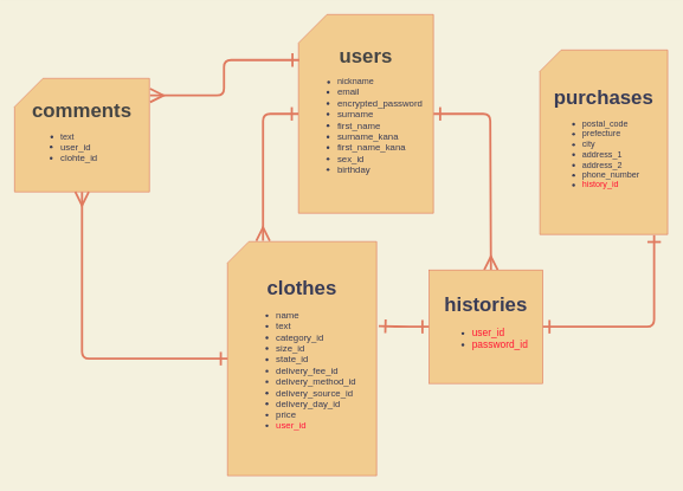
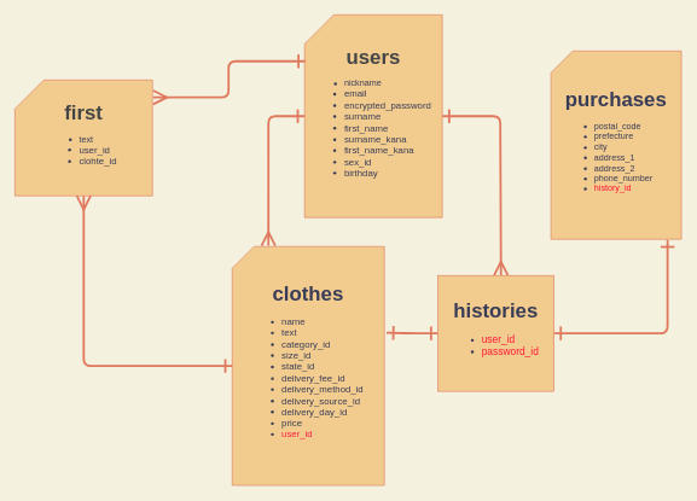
- <mxCell id="10" value="&lt;font color=&quot;#454545&quot;&gt;&lt;span style=&quot;font-size: 28px&quot;&gt;&lt;b&gt;comments&lt;/b&gt;&lt;/span&gt;&lt;/font&gt;&lt;br&gt;&lt;ul&gt;&lt;li style=&quot;text-align: left&quot;&gt;text&lt;/li&gt;&lt;li style=&quot;font-size: 13px ; text-align: left&quot;&gt;user_id&lt;/li&gt;&lt;li style=&quot;font-size: 13px ; text-align: left&quot;&gt;clohte_id&lt;/li&gt;&lt;/ul&gt;" style="shape=card;whiteSpace=wrap;html=1;size=40;fillColor=#F2CC8F;strokeColor=#E07A5F;fontColor=#393C56;" vertex="1" parent="1"><mxGeometry x="20" y="110" width="190" height="160" as="geometry" /></mxCell>
+ <mxCell id="10" value="&lt;font color=&quot;#454545&quot;&gt;&lt;span style=&quot;font-size: 28px&quot;&gt;&lt;b&gt;first&lt;/b&gt;&lt;/span&gt;&lt;/font&gt;&lt;br&gt;&lt;ul&gt;&lt;li style=&quot;text-align: left&quot;&gt;text&lt;/li&gt;&lt;li style=&quot;font-size: 13px ; text-align: left&quot;&gt;user_id&lt;/li&gt;&lt;li style=&quot;font-size: 13px ; text-align: left&quot;&gt;clohte_id&lt;/li&gt;&lt;/ul&gt;" style="shape=card;whiteSpace=wrap;html=1;size=40;fillColor=#F2CC8F;strokeColor=#E07A5F;fontColor=#393C56;" vertex="1" parent="1"><mxGeometry x="20" y="110" width="190" height="160" as="geometry" /></mxCell>
